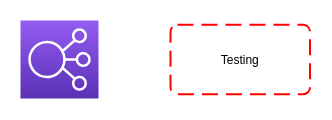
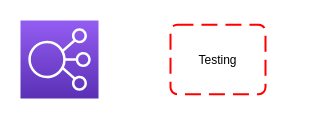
- <mxCell id="2" value="Testing" style="rounded=1;arcSize=10;dashed=1;strokeColor=#ff0000;fillColor=none;gradientColor=none;dashPattern=8 4;strokeWidth=2;" parent="1" vertex="1"><mxGeometry x="170" y="24.25" width="139.5" height="69.5" as="geometry" /></mxCell>
+ <mxCell id="2" value="Testing" style="rounded=1;arcSize=10;dashed=1;strokeColor=#ff0000;fillColor=none;gradientColor=none;dashPattern=8 4;strokeWidth=2;" parent="1" vertex="1"><mxGeometry x="170" y="24.25" width="95" height="69.5" as="geometry" /></mxCell>
